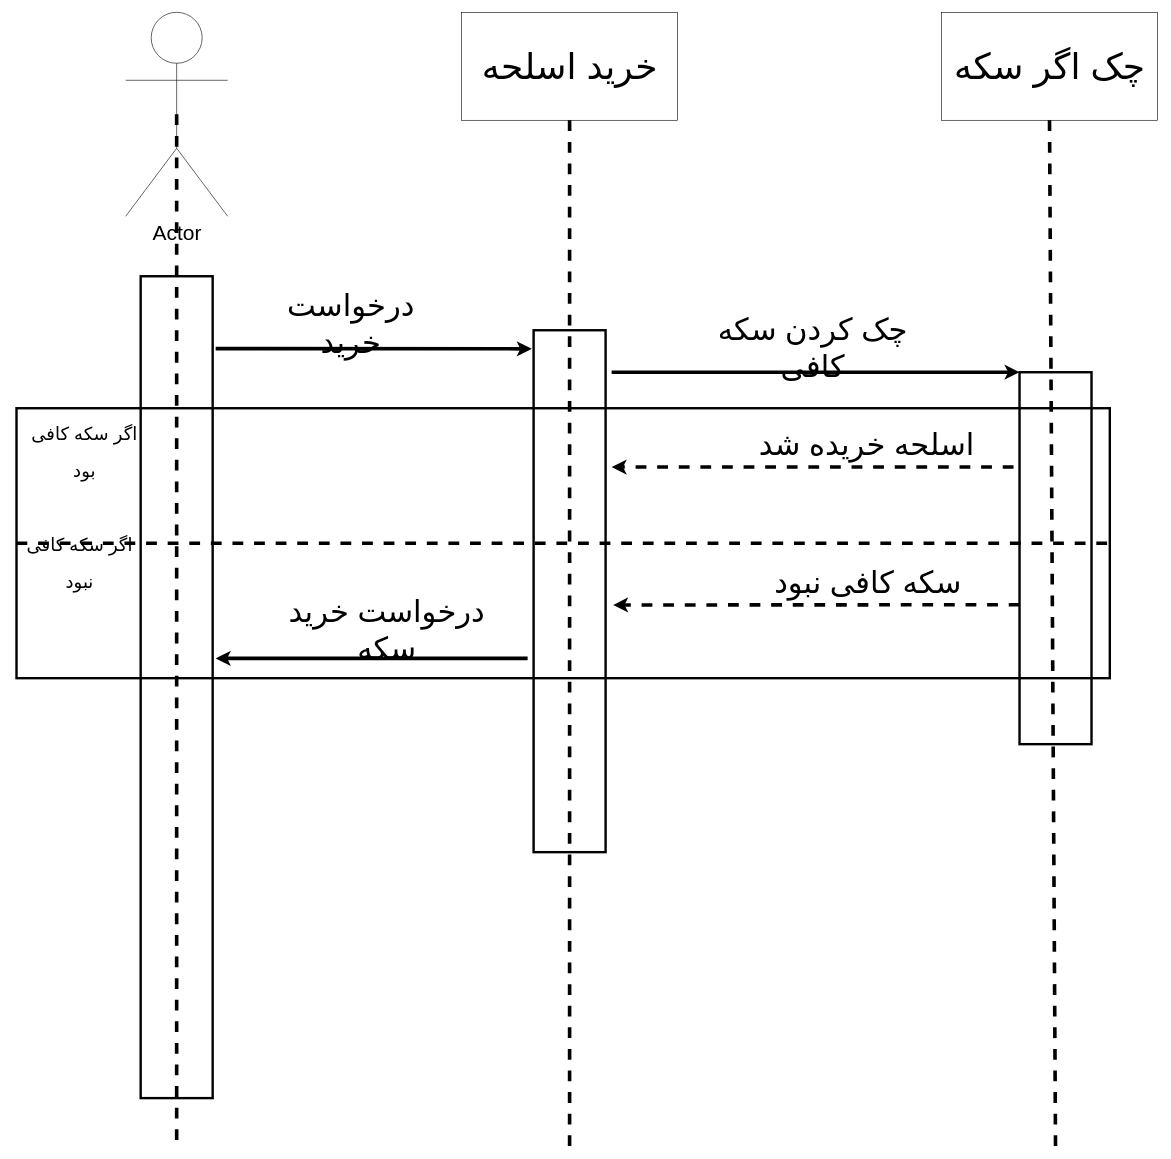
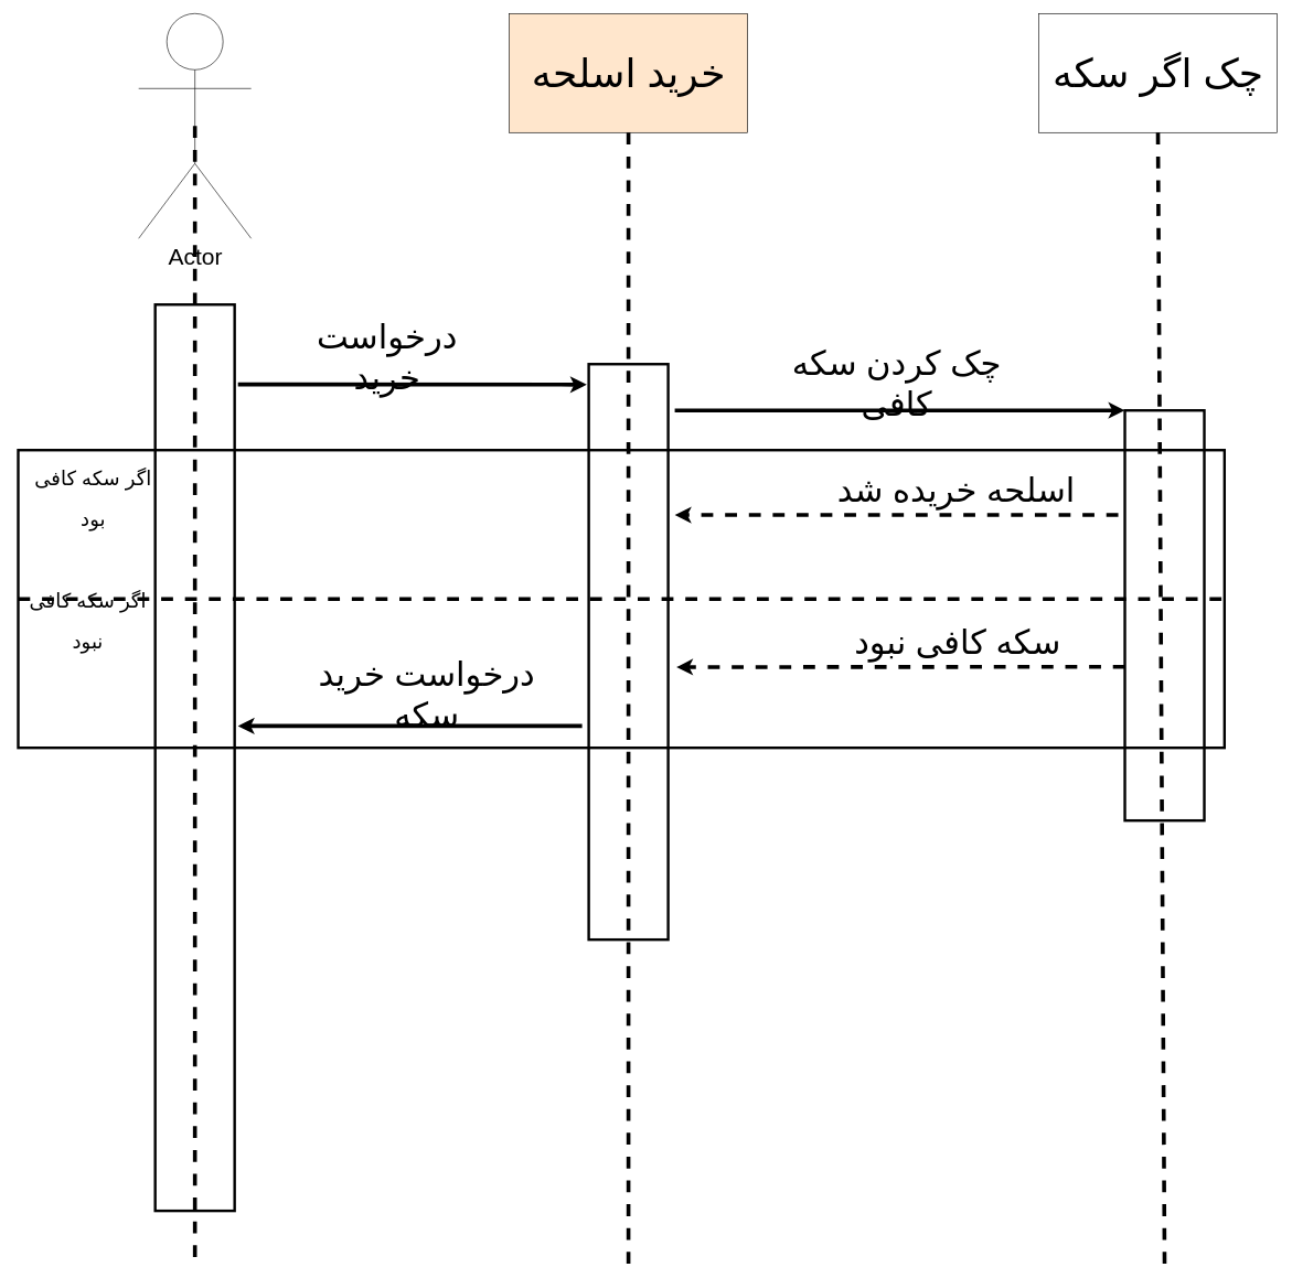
- <mxCell id="4" value="&lt;font style=&quot;font-size: 60px&quot;&gt;خرید اسلحه&lt;/font&gt;" style="rounded=0;whiteSpace=wrap;html=1;fontSize=35;" vertex="1" parent="1"><mxGeometry x="768.5" y="20" width="360" height="180" as="geometry" /></mxCell>
+ <mxCell id="4" value="&lt;font style=&quot;font-size: 60px&quot;&gt;خرید اسلحه&lt;/font&gt;" style="rounded=0;whiteSpace=wrap;html=1;fontSize=35;fillColor=#ffe6cc;" vertex="1" parent="1"><mxGeometry x="768.5" y="20" width="360" height="180" as="geometry" /></mxCell>
